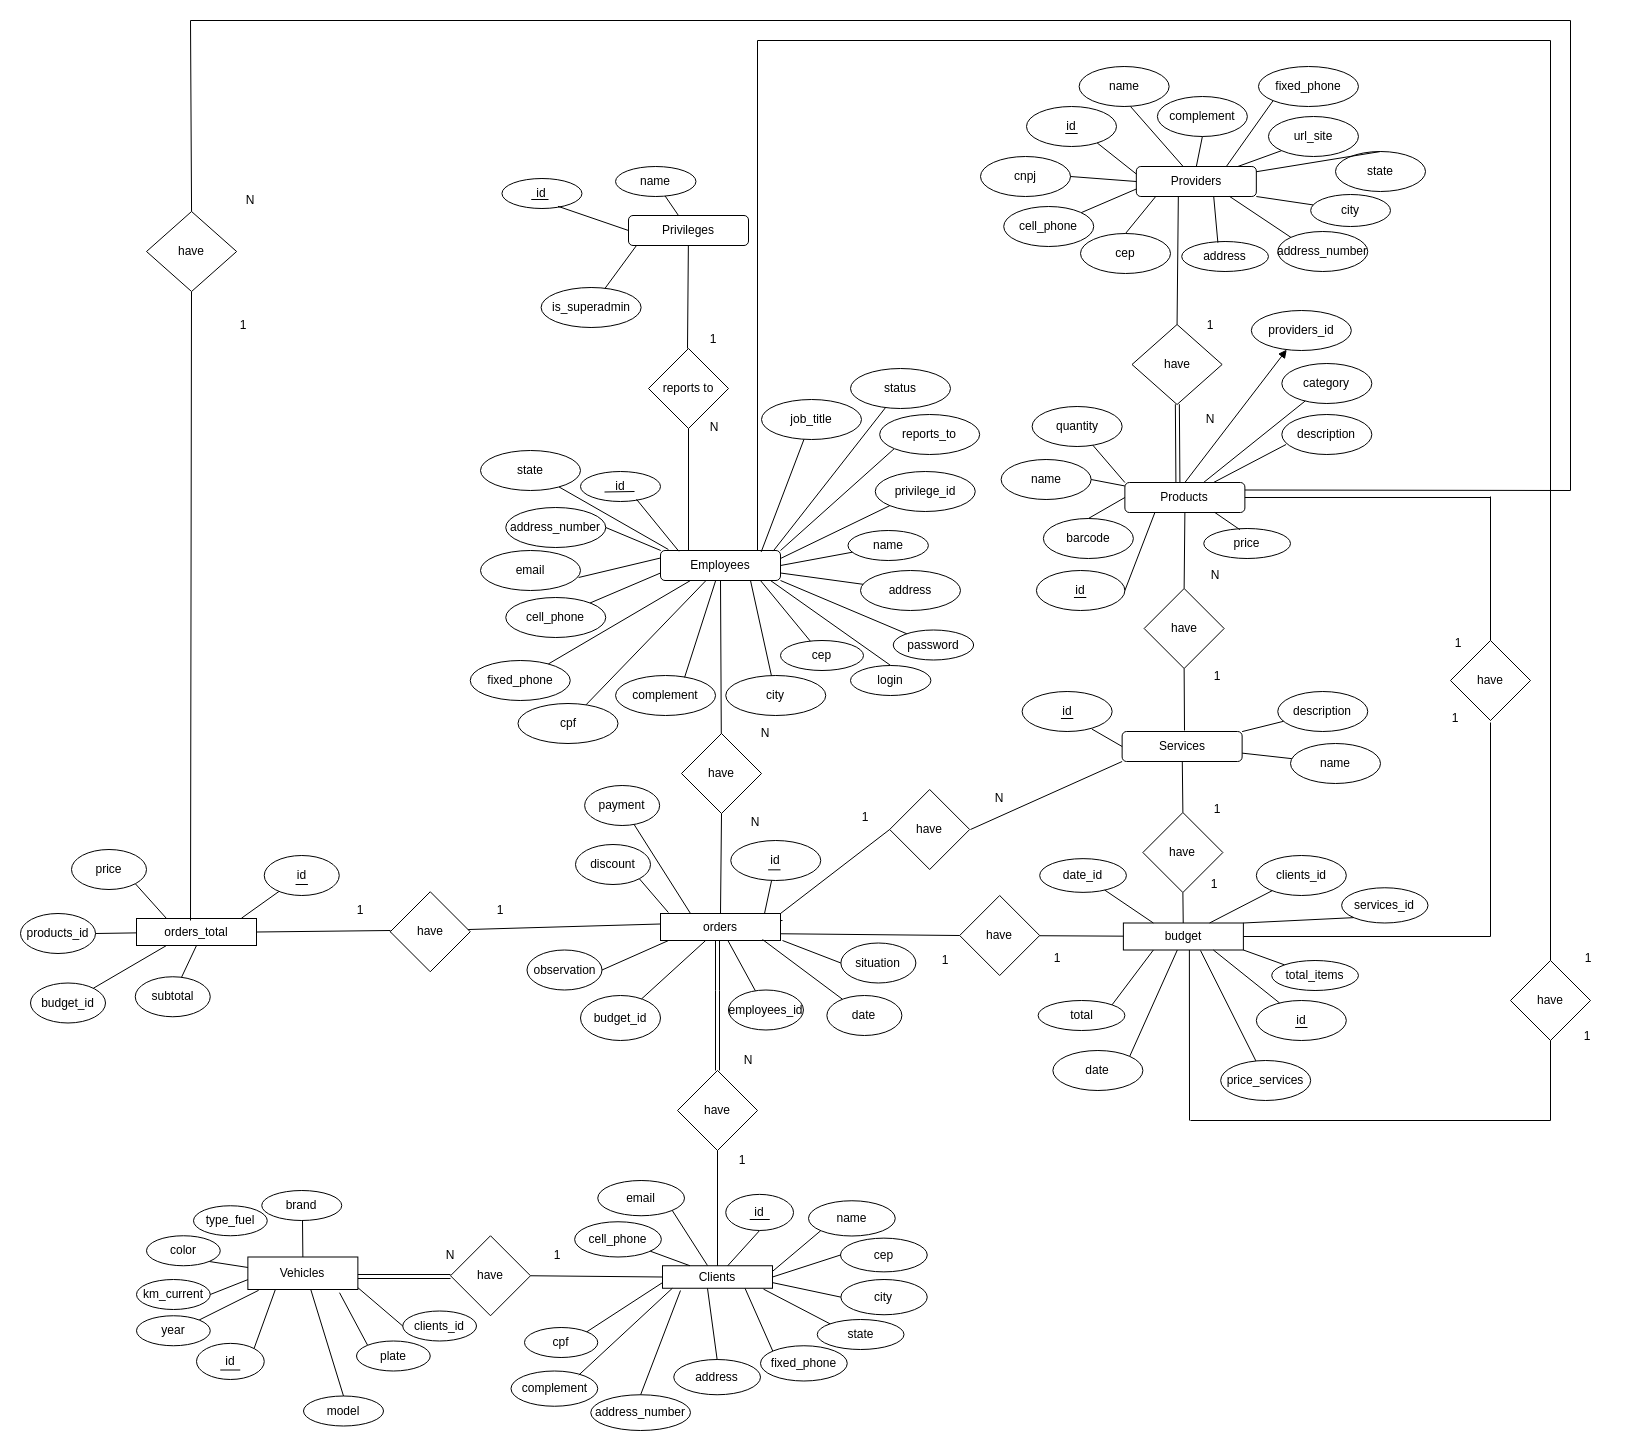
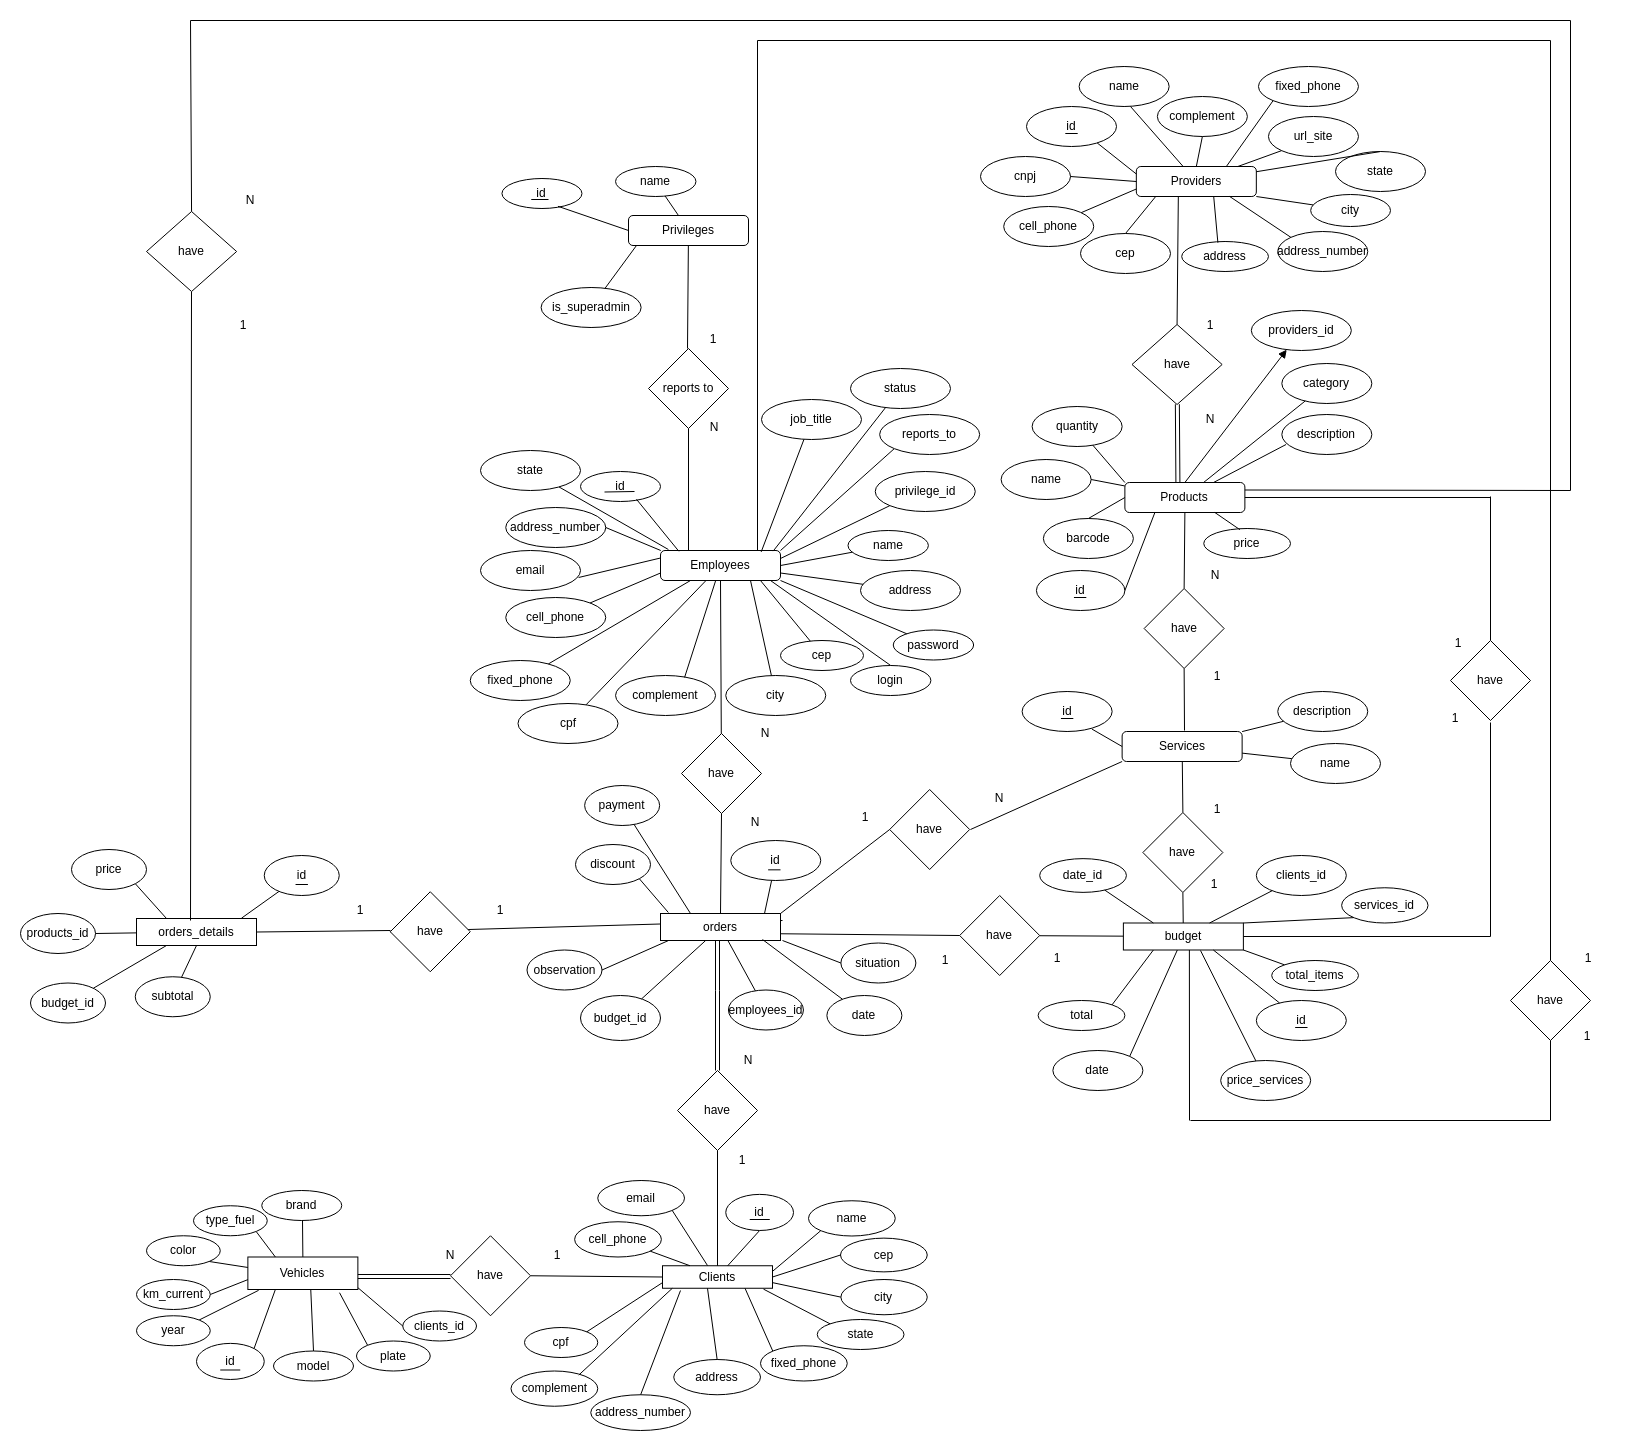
- <mxCell id="218" value="orders_total" style="rounded=0;whiteSpace=wrap;html=1;" parent="1" vertex="1"><mxGeometry x="136" y="918" width="120" height="27" as="geometry" /></mxCell>
+ <mxCell id="218" value="orders_details" style="rounded=0;whiteSpace=wrap;html=1;" parent="1" vertex="1"><mxGeometry x="136" y="918" width="120" height="27" as="geometry" /></mxCell>
+ <mxCell id="48" value="" style="endArrow=none;html=1;entryX=1;entryY=1;entryDx=0;entryDy=0;exitX=0.25;exitY=0;exitDx=0;exitDy=0;" parent="1" source="169" target="49" edge="1"><mxGeometry width="50" height="50" relative="1" as="geometry"><mxPoint x="270.564" y="1253.4" as="sourcePoint" /><mxPoint x="286.75" y="1168.045" as="targetPoint" /></mxGeometry></mxCell>
- <mxCell id="10" value="model" style="ellipse;whiteSpace=wrap;html=1;" parent="1" vertex="1"><mxGeometry x="303" y="1395.5" width="80" height="30" as="geometry" /></mxCell>
+ <mxCell id="10" value="model" style="ellipse;whiteSpace=wrap;html=1;" parent="1" vertex="1"><mxGeometry x="273" y="1350.5" width="80" height="30" as="geometry" /></mxCell>
